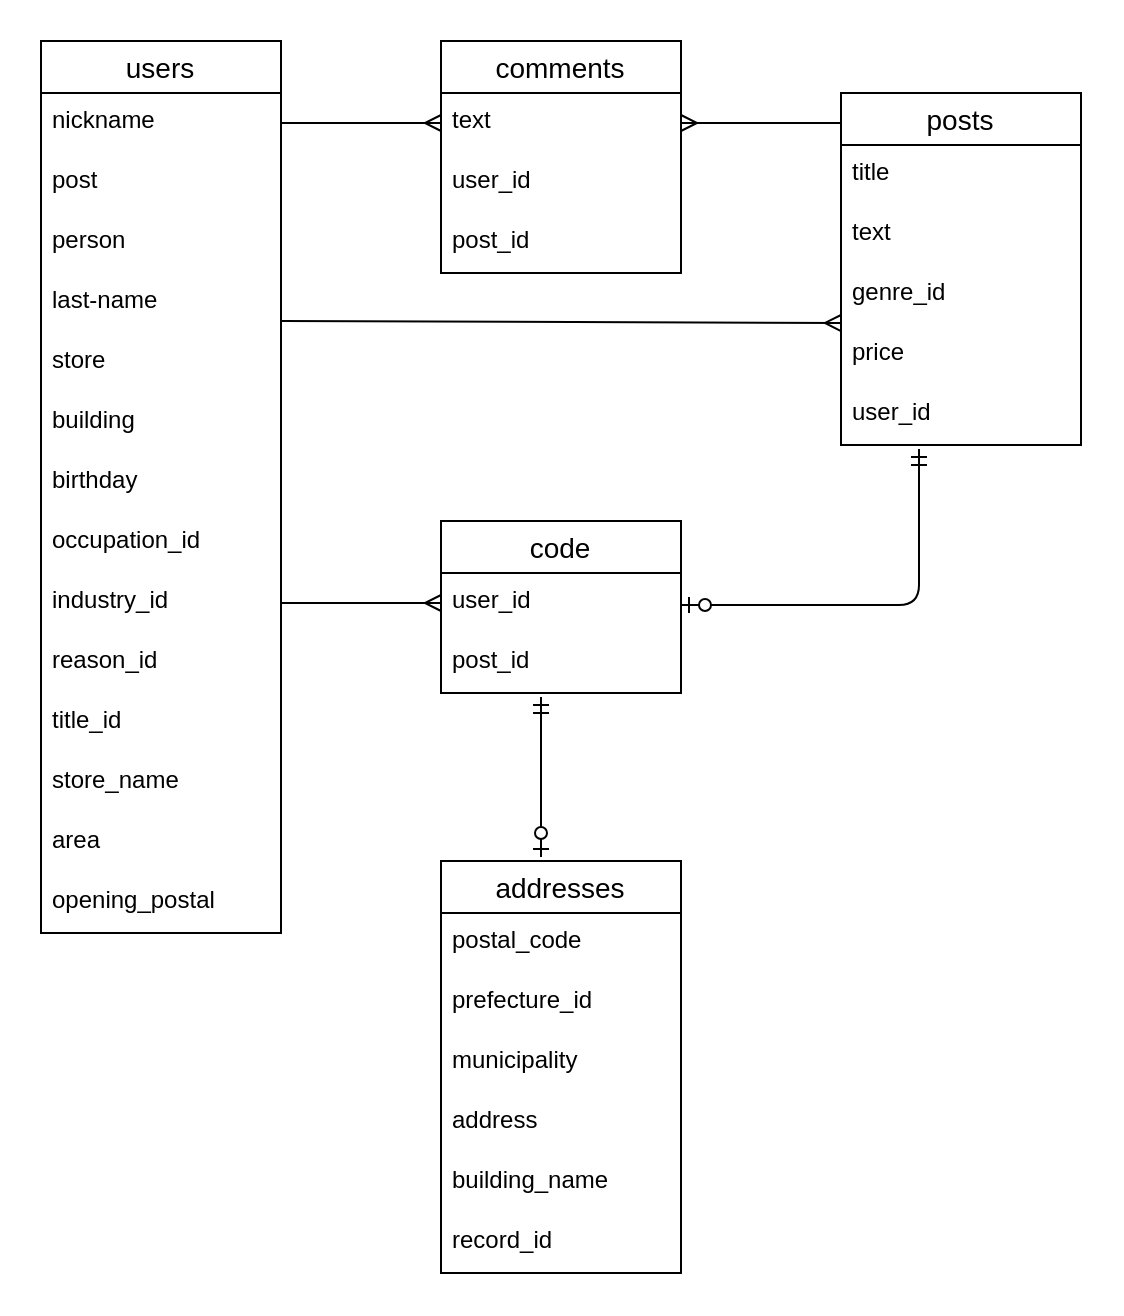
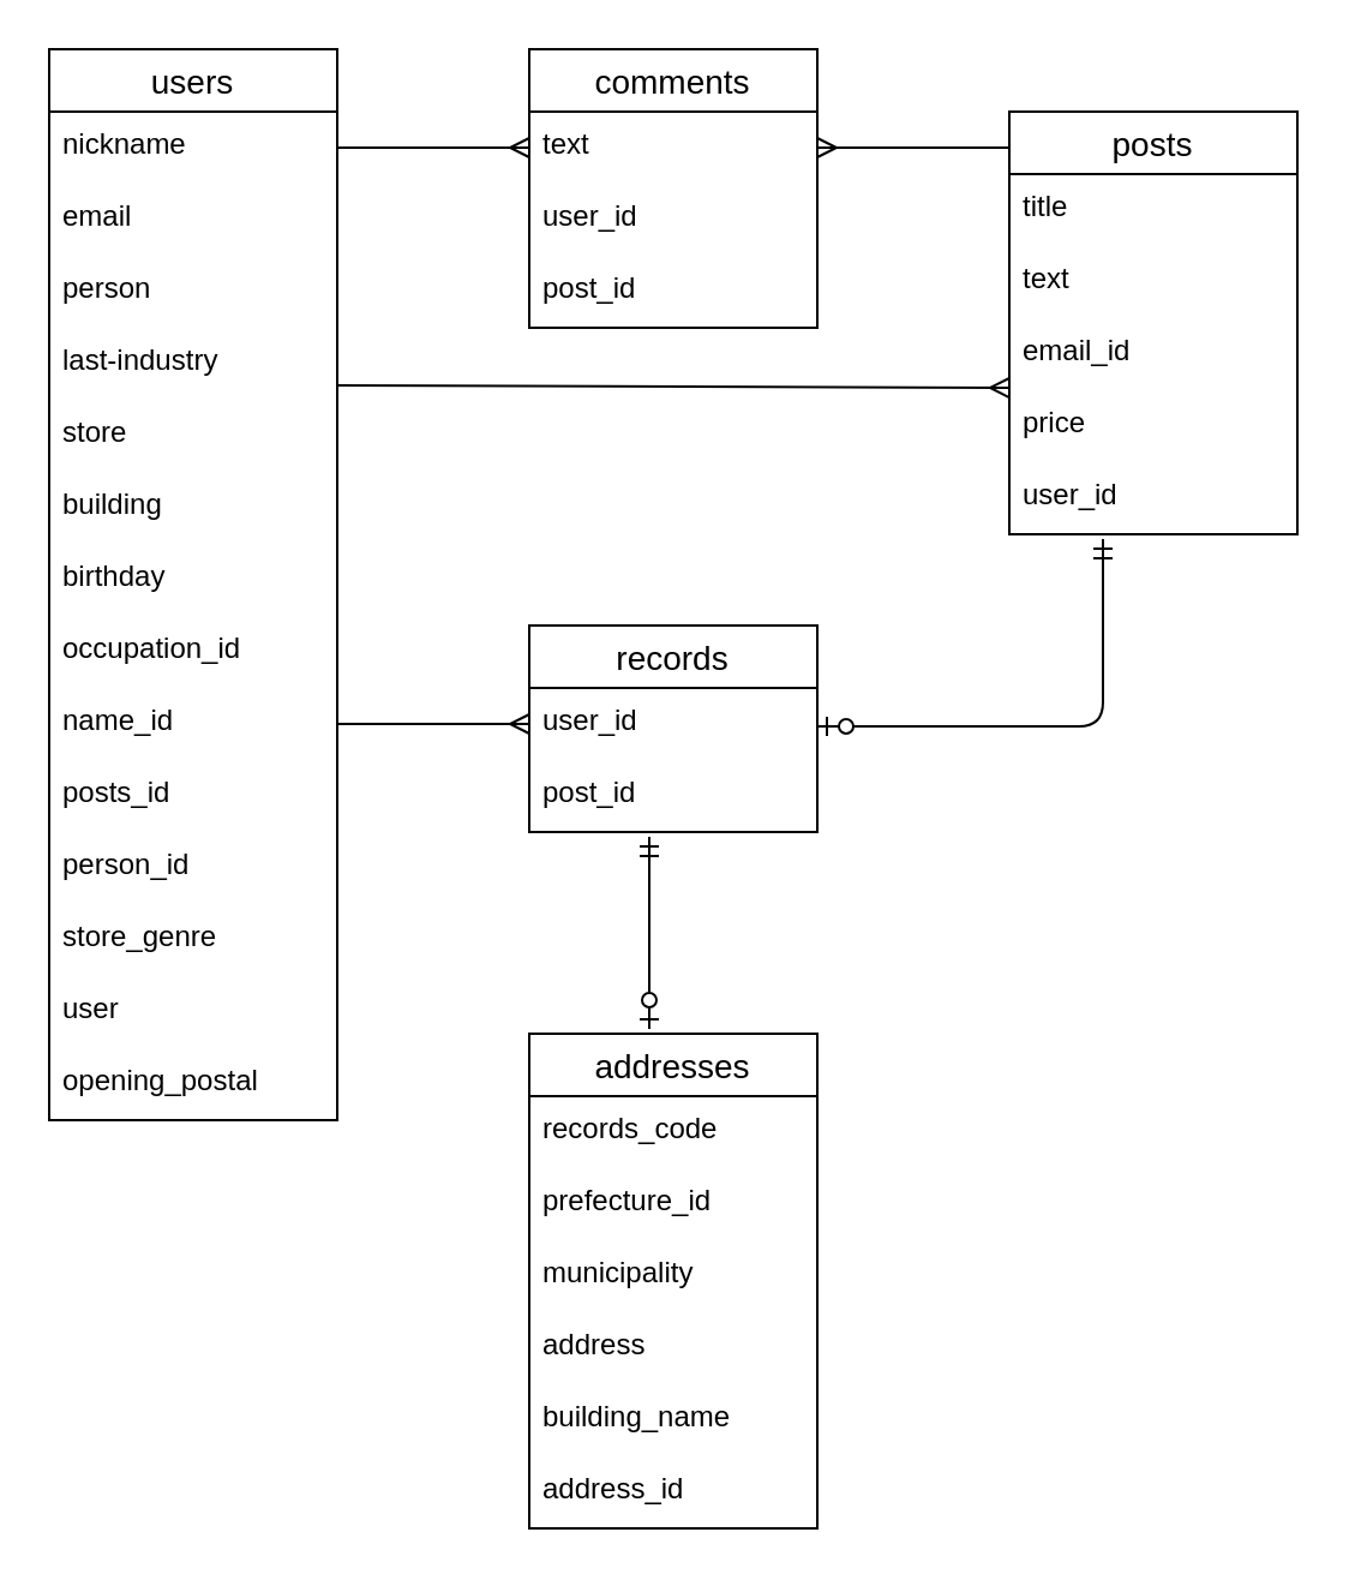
- <mxCell id="4" value="post" style="text;strokeColor=none;fillColor=none;spacingLeft=4;spacingRight=4;overflow=hidden;rotatable=0;points=[[0,0.5],[1,0.5]];portConstraint=eastwest;fontSize=12;" parent="2" vertex="1"><mxGeometry y="56" width="120" height="30" as="geometry" /></mxCell>
+ <mxCell id="4" value="email" style="text;strokeColor=none;fillColor=none;spacingLeft=4;spacingRight=4;overflow=hidden;rotatable=0;points=[[0,0.5],[1,0.5]];portConstraint=eastwest;fontSize=12;" parent="2" vertex="1"><mxGeometry y="56" width="120" height="30" as="geometry" /></mxCell>
- <mxCell id="20" value="genre_id" style="text;strokeColor=none;fillColor=none;spacingLeft=4;spacingRight=4;overflow=hidden;rotatable=0;points=[[0,0.5],[1,0.5]];portConstraint=eastwest;fontSize=12;" parent="17" vertex="1"><mxGeometry y="86" width="120" height="30" as="geometry" /></mxCell>
+ <mxCell id="20" value="email_id" style="text;strokeColor=none;fillColor=none;spacingLeft=4;spacingRight=4;overflow=hidden;rotatable=0;points=[[0,0.5],[1,0.5]];portConstraint=eastwest;fontSize=12;" parent="17" vertex="1"><mxGeometry y="86" width="120" height="30" as="geometry" /></mxCell>
- <mxCell id="6" value="last-name" style="text;strokeColor=none;fillColor=none;spacingLeft=4;spacingRight=4;overflow=hidden;rotatable=0;points=[[0,0.5],[1,0.5]];portConstraint=eastwest;fontSize=12;" parent="2" vertex="1"><mxGeometry y="116" width="120" height="30" as="geometry" /></mxCell>
+ <mxCell id="6" value="last-industry" style="text;strokeColor=none;fillColor=none;spacingLeft=4;spacingRight=4;overflow=hidden;rotatable=0;points=[[0,0.5],[1,0.5]];portConstraint=eastwest;fontSize=12;" parent="2" vertex="1"><mxGeometry y="116" width="120" height="30" as="geometry" /></mxCell>
- <mxCell id="27" value="code" style="swimlane;fontStyle=0;childLayout=stackLayout;horizontal=1;startSize=26;horizontalStack=0;resizeParent=1;resizeParentMax=0;resizeLast=0;collapsible=1;marginBottom=0;align=center;fontSize=14;" parent="1" vertex="1"><mxGeometry x="220" y="260" width="120" height="86" as="geometry" /></mxCell>
+ <mxCell id="27" value="records" style="swimlane;fontStyle=0;childLayout=stackLayout;horizontal=1;startSize=26;horizontalStack=0;resizeParent=1;resizeParentMax=0;resizeLast=0;collapsible=1;marginBottom=0;align=center;fontSize=14;" parent="1" vertex="1"><mxGeometry x="220" y="260" width="120" height="86" as="geometry" /></mxCell>
- <mxCell id="11" value="industry_id" style="text;strokeColor=none;fillColor=none;spacingLeft=4;spacingRight=4;overflow=hidden;rotatable=0;points=[[0,0.5],[1,0.5]];portConstraint=eastwest;fontSize=12;" parent="2" vertex="1"><mxGeometry y="266" width="120" height="30" as="geometry" /></mxCell>
+ <mxCell id="11" value="name_id" style="text;strokeColor=none;fillColor=none;spacingLeft=4;spacingRight=4;overflow=hidden;rotatable=0;points=[[0,0.5],[1,0.5]];portConstraint=eastwest;fontSize=12;" parent="2" vertex="1"><mxGeometry y="266" width="120" height="30" as="geometry" /></mxCell>
- <mxCell id="12" value="reason_id" style="text;strokeColor=none;fillColor=none;spacingLeft=4;spacingRight=4;overflow=hidden;rotatable=0;points=[[0,0.5],[1,0.5]];portConstraint=eastwest;fontSize=12;" parent="2" vertex="1"><mxGeometry y="296" width="120" height="30" as="geometry" /></mxCell>
+ <mxCell id="12" value="posts_id" style="text;strokeColor=none;fillColor=none;spacingLeft=4;spacingRight=4;overflow=hidden;rotatable=0;points=[[0,0.5],[1,0.5]];portConstraint=eastwest;fontSize=12;" parent="2" vertex="1"><mxGeometry y="296" width="120" height="30" as="geometry" /></mxCell>
- <mxCell id="13" value="title_id" style="text;strokeColor=none;fillColor=none;spacingLeft=4;spacingRight=4;overflow=hidden;rotatable=0;points=[[0,0.5],[1,0.5]];portConstraint=eastwest;fontSize=12;" vertex="1" parent="2"><mxGeometry y="326" width="120" height="30" as="geometry" /></mxCell>
+ <mxCell id="13" value="person_id" style="text;strokeColor=none;fillColor=none;spacingLeft=4;spacingRight=4;overflow=hidden;rotatable=0;points=[[0,0.5],[1,0.5]];portConstraint=eastwest;fontSize=12;" vertex="1" parent="2"><mxGeometry y="326" width="120" height="30" as="geometry" /></mxCell>
- <mxCell id="14" value="store_name" style="text;strokeColor=none;fillColor=none;spacingLeft=4;spacingRight=4;overflow=hidden;rotatable=0;points=[[0,0.5],[1,0.5]];portConstraint=eastwest;fontSize=12;" vertex="1" parent="2"><mxGeometry y="356" width="120" height="30" as="geometry" /></mxCell>
+ <mxCell id="14" value="store_genre" style="text;strokeColor=none;fillColor=none;spacingLeft=4;spacingRight=4;overflow=hidden;rotatable=0;points=[[0,0.5],[1,0.5]];portConstraint=eastwest;fontSize=12;" vertex="1" parent="2"><mxGeometry y="356" width="120" height="30" as="geometry" /></mxCell>
- <mxCell id="15" value="area" style="text;strokeColor=none;fillColor=none;spacingLeft=4;spacingRight=4;overflow=hidden;rotatable=0;points=[[0,0.5],[1,0.5]];portConstraint=eastwest;fontSize=12;" parent="2" vertex="1"><mxGeometry y="386" width="120" height="30" as="geometry" /></mxCell>
+ <mxCell id="15" value="user" style="text;strokeColor=none;fillColor=none;spacingLeft=4;spacingRight=4;overflow=hidden;rotatable=0;points=[[0,0.5],[1,0.5]];portConstraint=eastwest;fontSize=12;" parent="2" vertex="1"><mxGeometry y="386" width="120" height="30" as="geometry" /></mxCell>
- <mxCell id="31" value="postal_code" style="text;strokeColor=none;fillColor=none;spacingLeft=4;spacingRight=4;overflow=hidden;rotatable=0;points=[[0,0.5],[1,0.5]];portConstraint=eastwest;fontSize=12;" parent="30" vertex="1"><mxGeometry y="26" width="120" height="30" as="geometry" /></mxCell>
+ <mxCell id="31" value="records_code" style="text;strokeColor=none;fillColor=none;spacingLeft=4;spacingRight=4;overflow=hidden;rotatable=0;points=[[0,0.5],[1,0.5]];portConstraint=eastwest;fontSize=12;" parent="30" vertex="1"><mxGeometry y="26" width="120" height="30" as="geometry" /></mxCell>
- <mxCell id="36" value="record_id" style="text;strokeColor=none;fillColor=none;spacingLeft=4;spacingRight=4;overflow=hidden;rotatable=0;points=[[0,0.5],[1,0.5]];portConstraint=eastwest;fontSize=12;" parent="30" vertex="1"><mxGeometry y="176" width="120" height="30" as="geometry" /></mxCell>
+ <mxCell id="36" value="address_id" style="text;strokeColor=none;fillColor=none;spacingLeft=4;spacingRight=4;overflow=hidden;rotatable=0;points=[[0,0.5],[1,0.5]];portConstraint=eastwest;fontSize=12;" parent="30" vertex="1"><mxGeometry y="176" width="120" height="30" as="geometry" /></mxCell>
